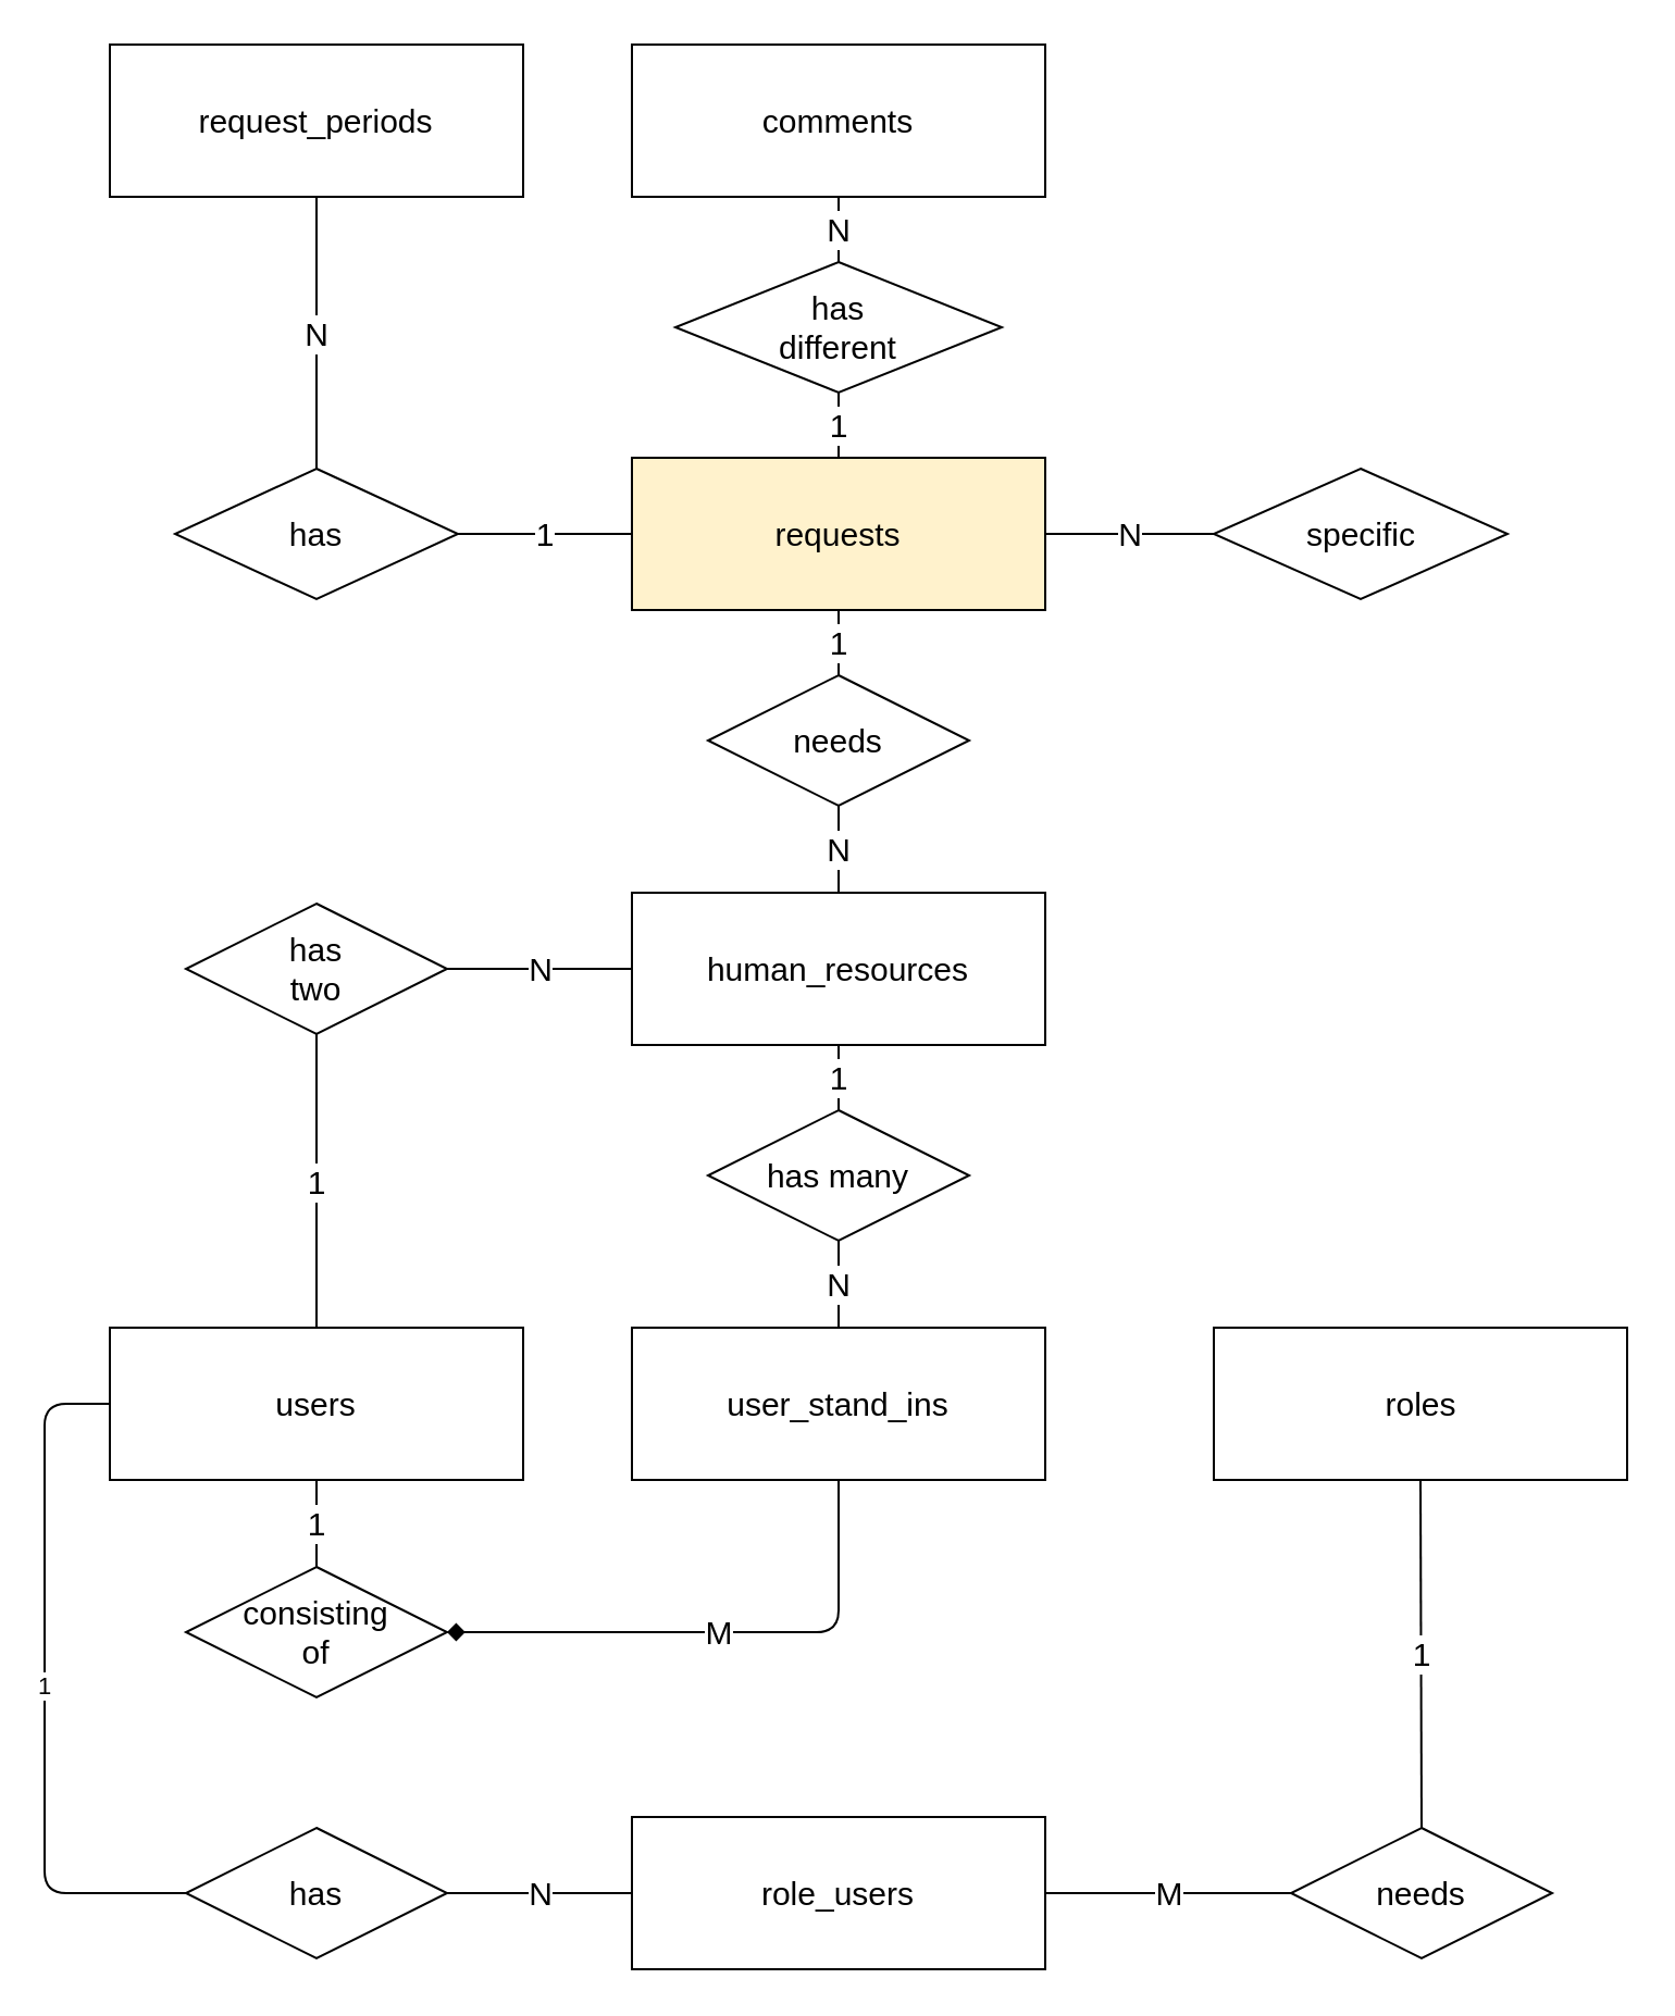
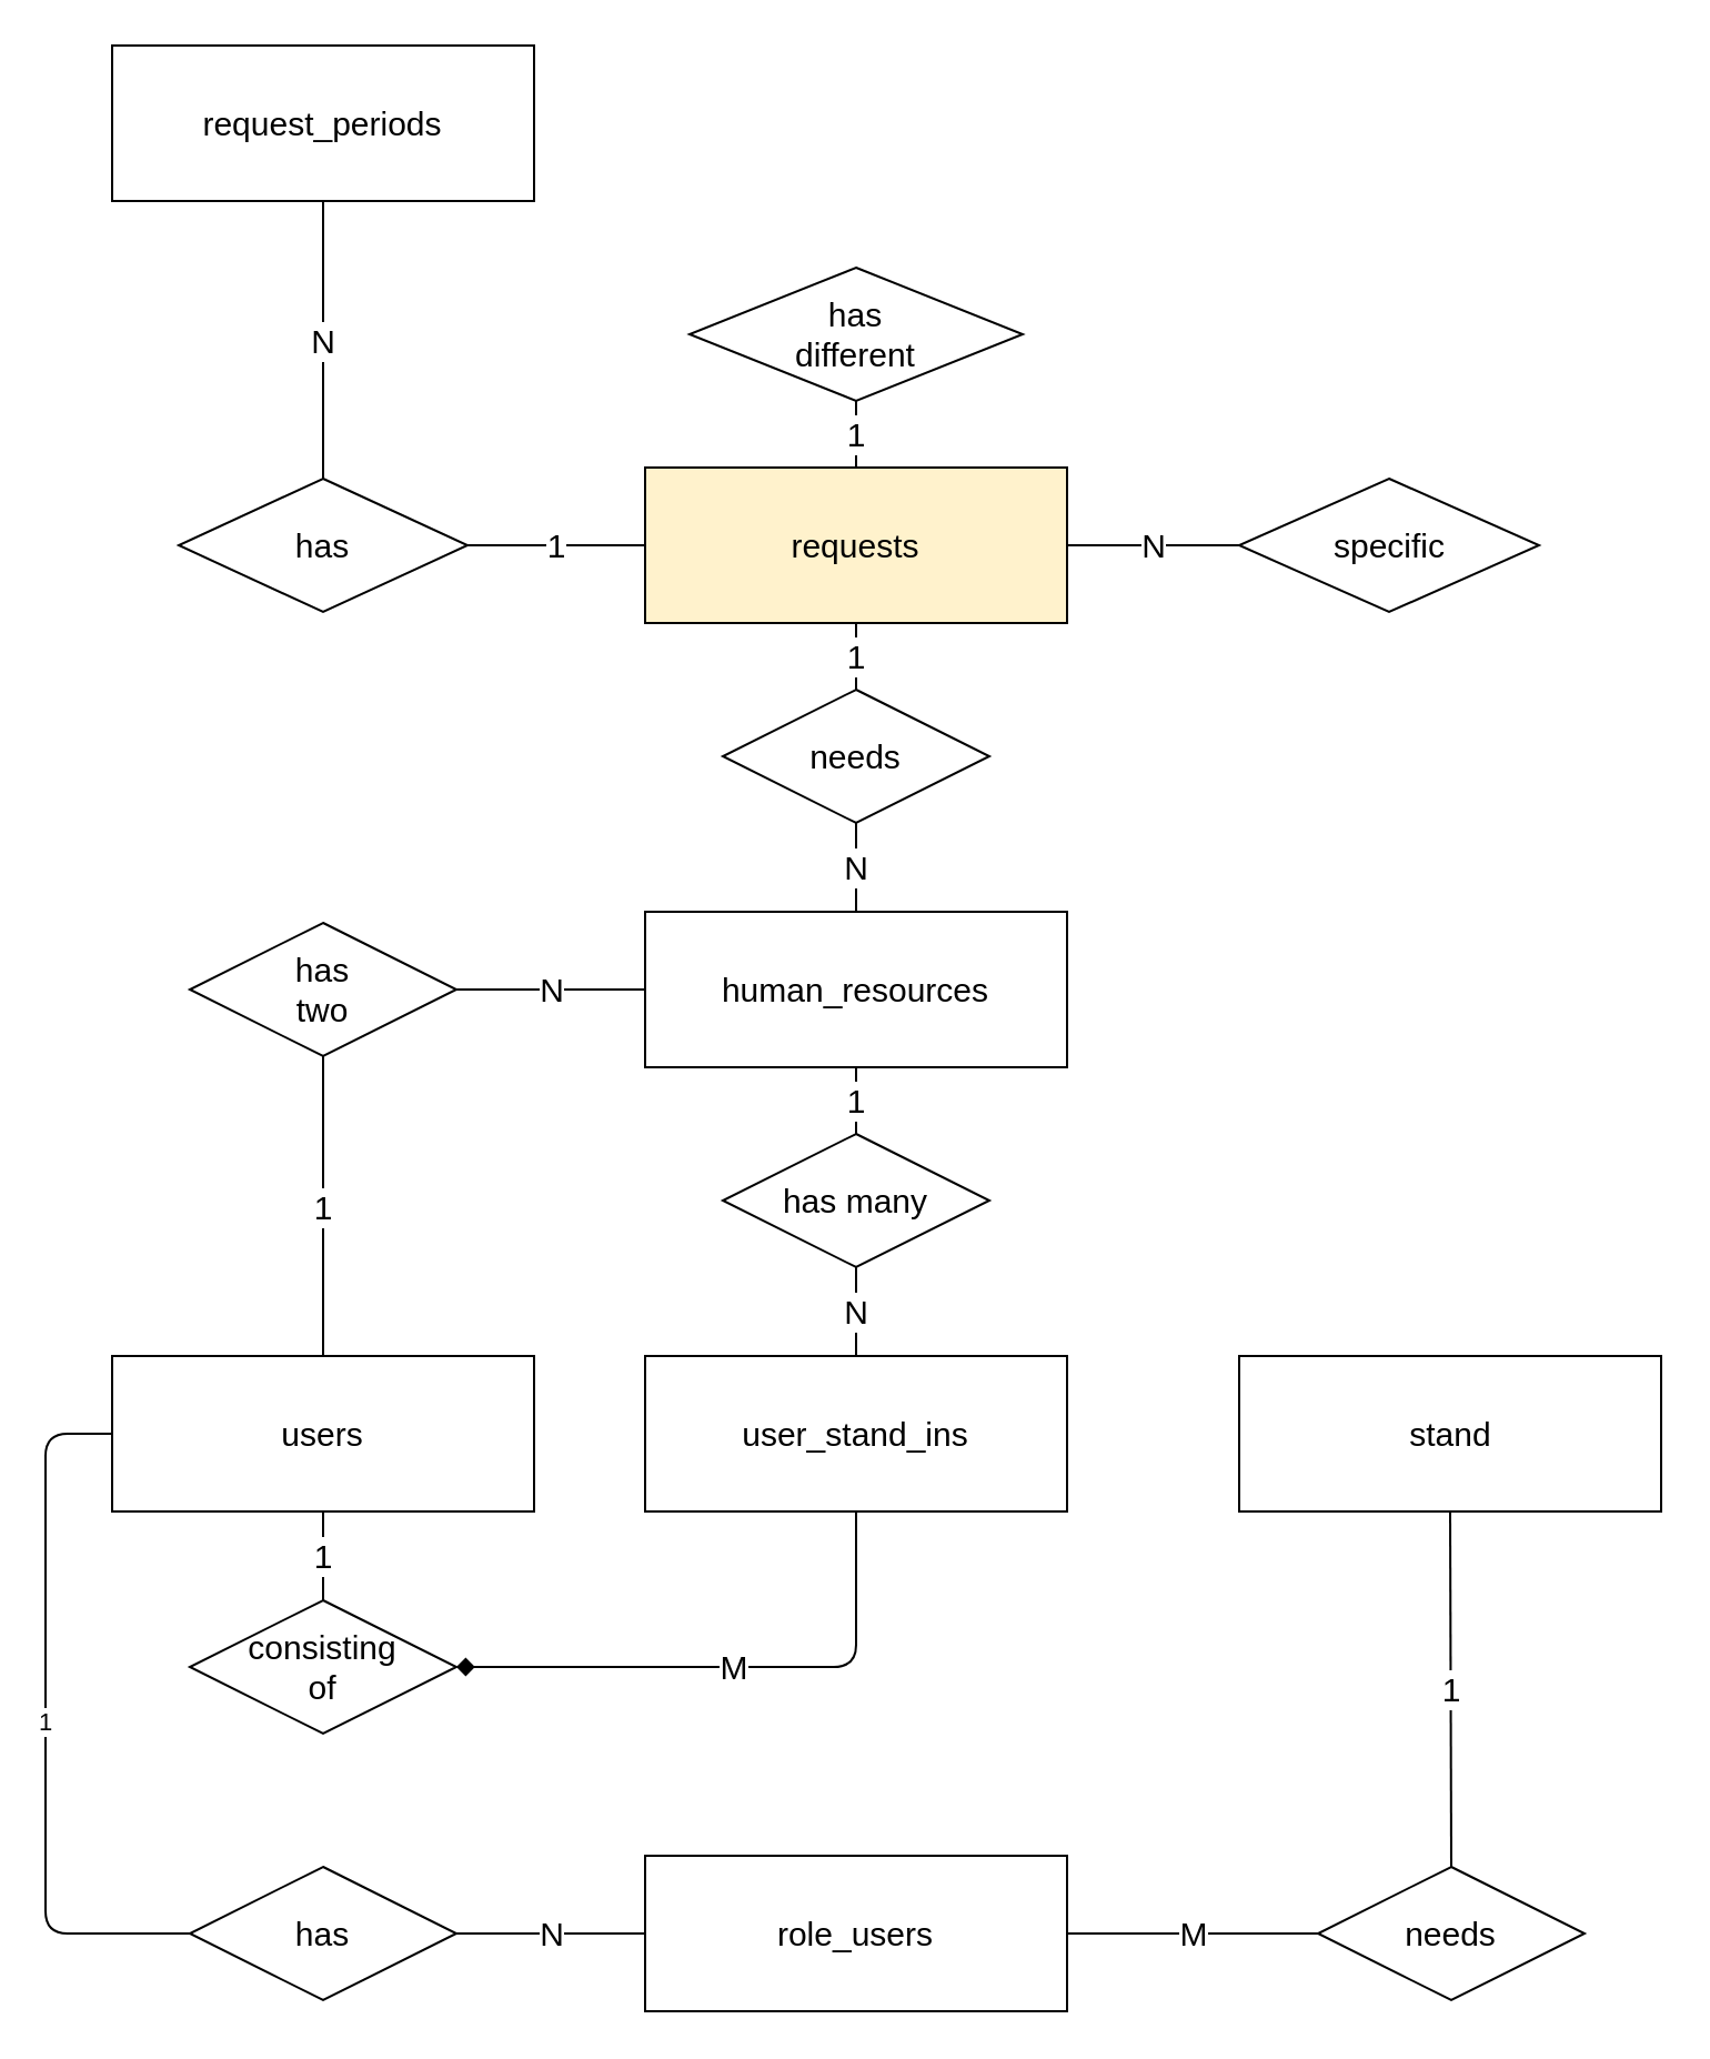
- <mxCell id="4" value="comments" style="whiteSpace=wrap;html=1;align=center;fontSize=15;" vertex="1" parent="1"><mxGeometry x="290" y="20" width="190" height="70" as="geometry" /></mxCell>
- <mxCell id="17" value="N" style="endArrow=none;html=1;shadow=0;exitX=0.5;exitY=0;exitDx=0;exitDy=0;entryX=0.5;entryY=1;entryDx=0;entryDy=0;fontSize=15;" edge="1" parent="1" source="15" target="4"><mxGeometry relative="1" as="geometry"><mxPoint x="520" y="160" as="sourcePoint" /><mxPoint x="340" y="120" as="targetPoint" /></mxGeometry></mxCell>
- <mxCell id="9" value="roles" style="whiteSpace=wrap;html=1;align=center;fontSize=15;" vertex="1" parent="1"><mxGeometry x="557.5" y="610" width="190" height="70" as="geometry" /></mxCell>
+ <mxCell id="9" value="stand" style="whiteSpace=wrap;html=1;align=center;fontSize=15;" vertex="1" parent="1"><mxGeometry x="557.5" y="610" width="190" height="70" as="geometry" /></mxCell>
